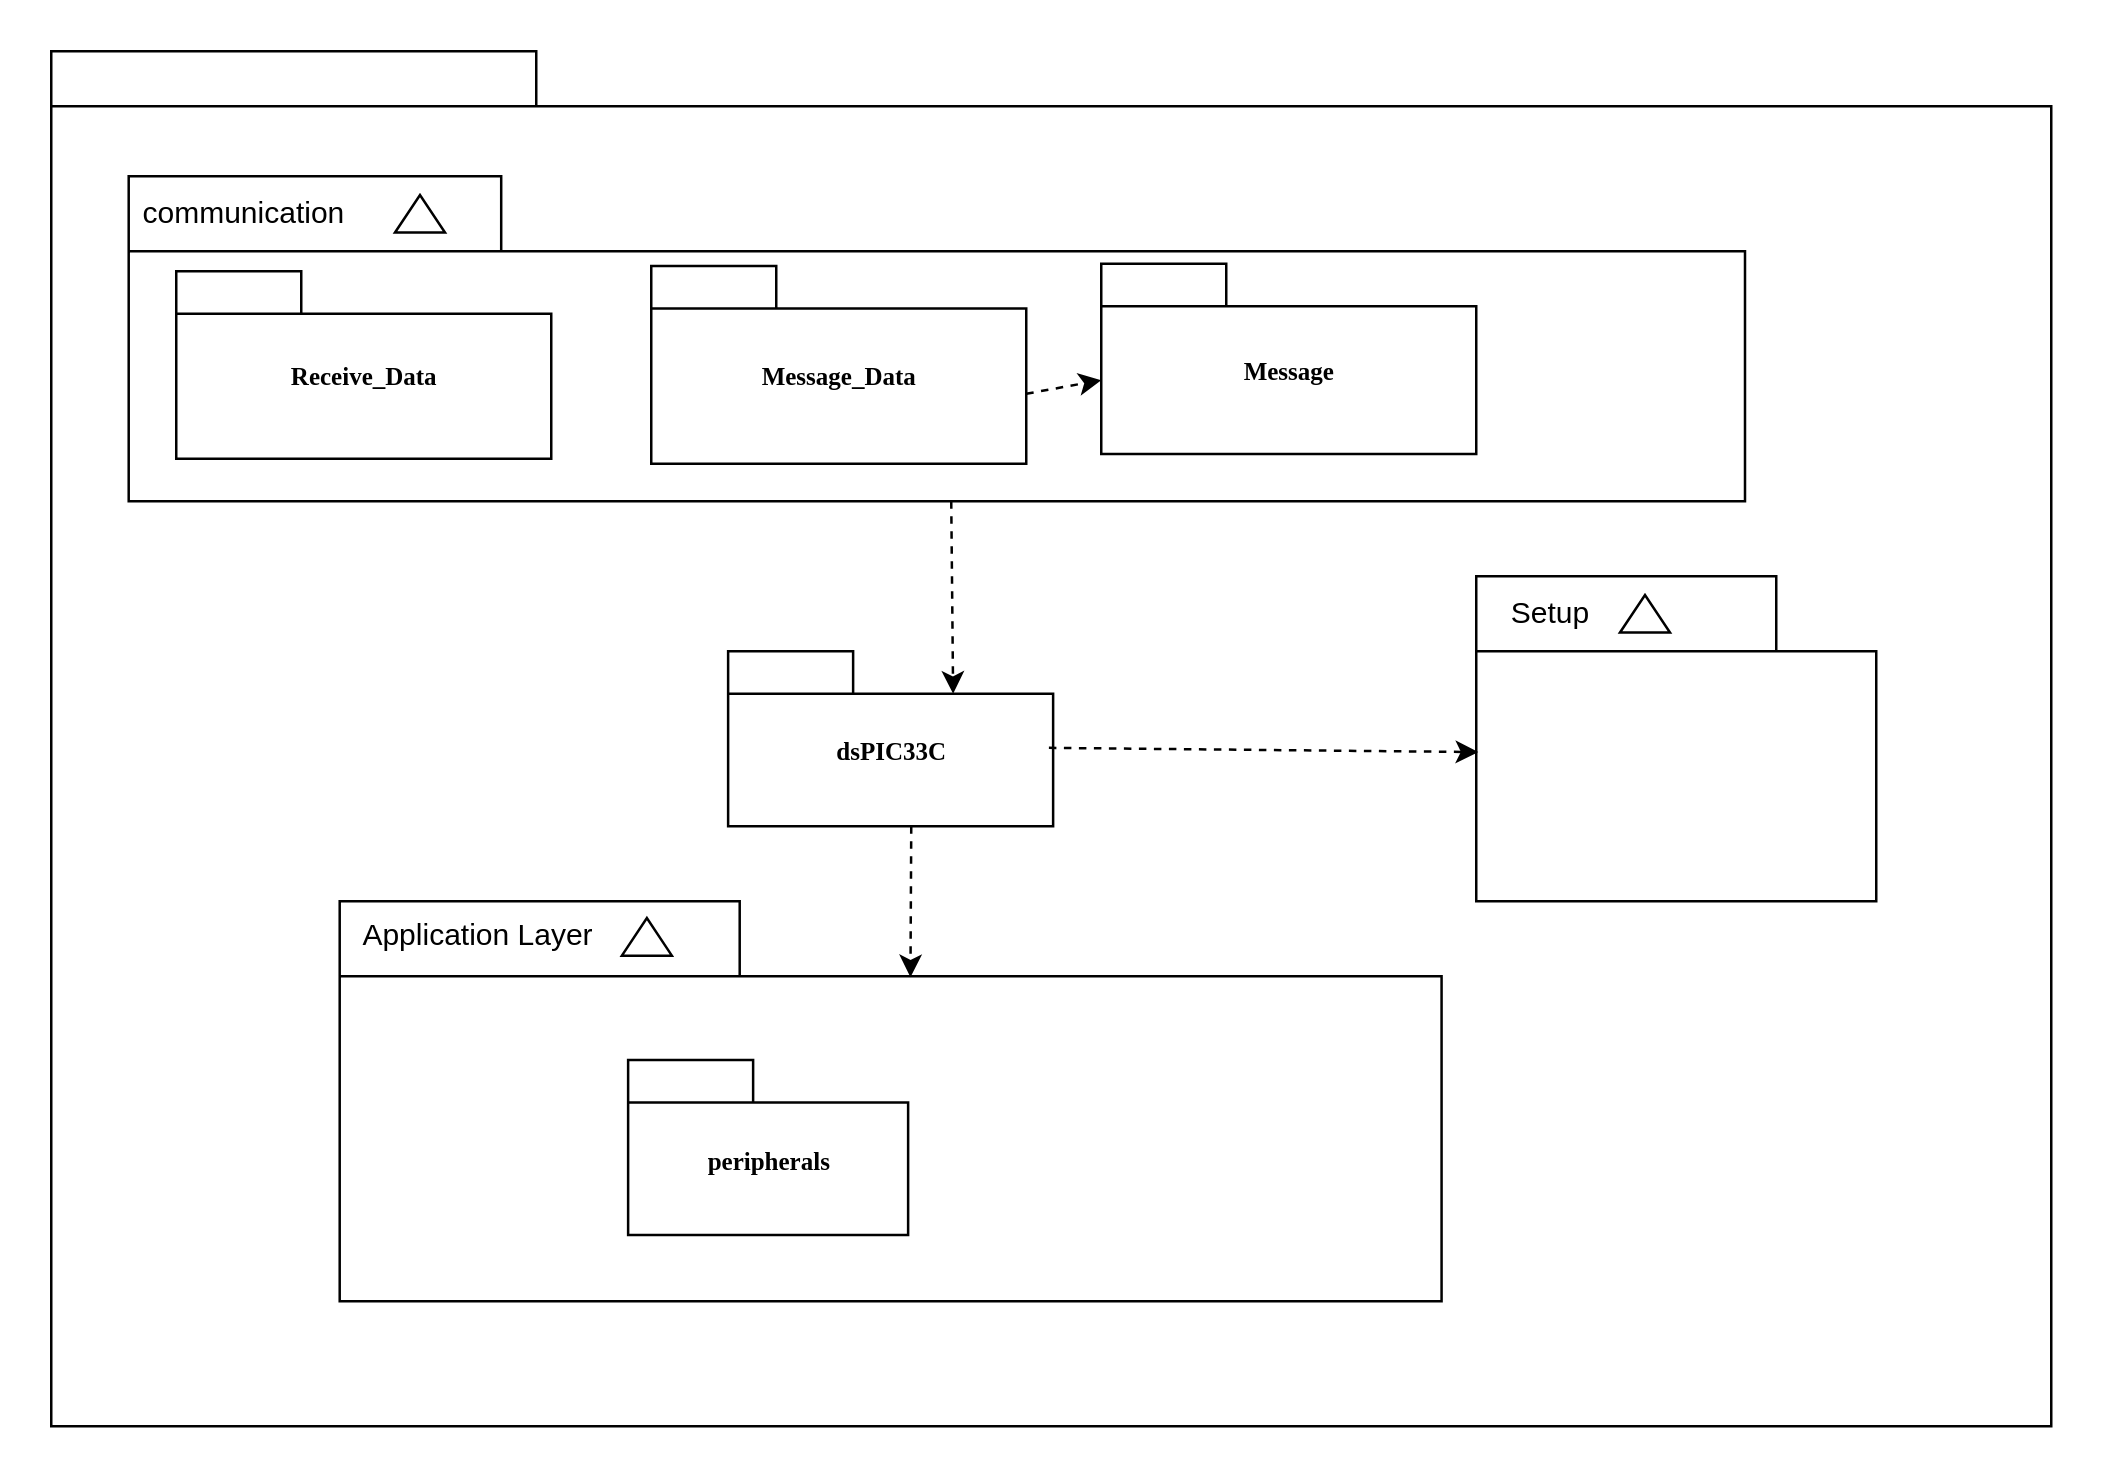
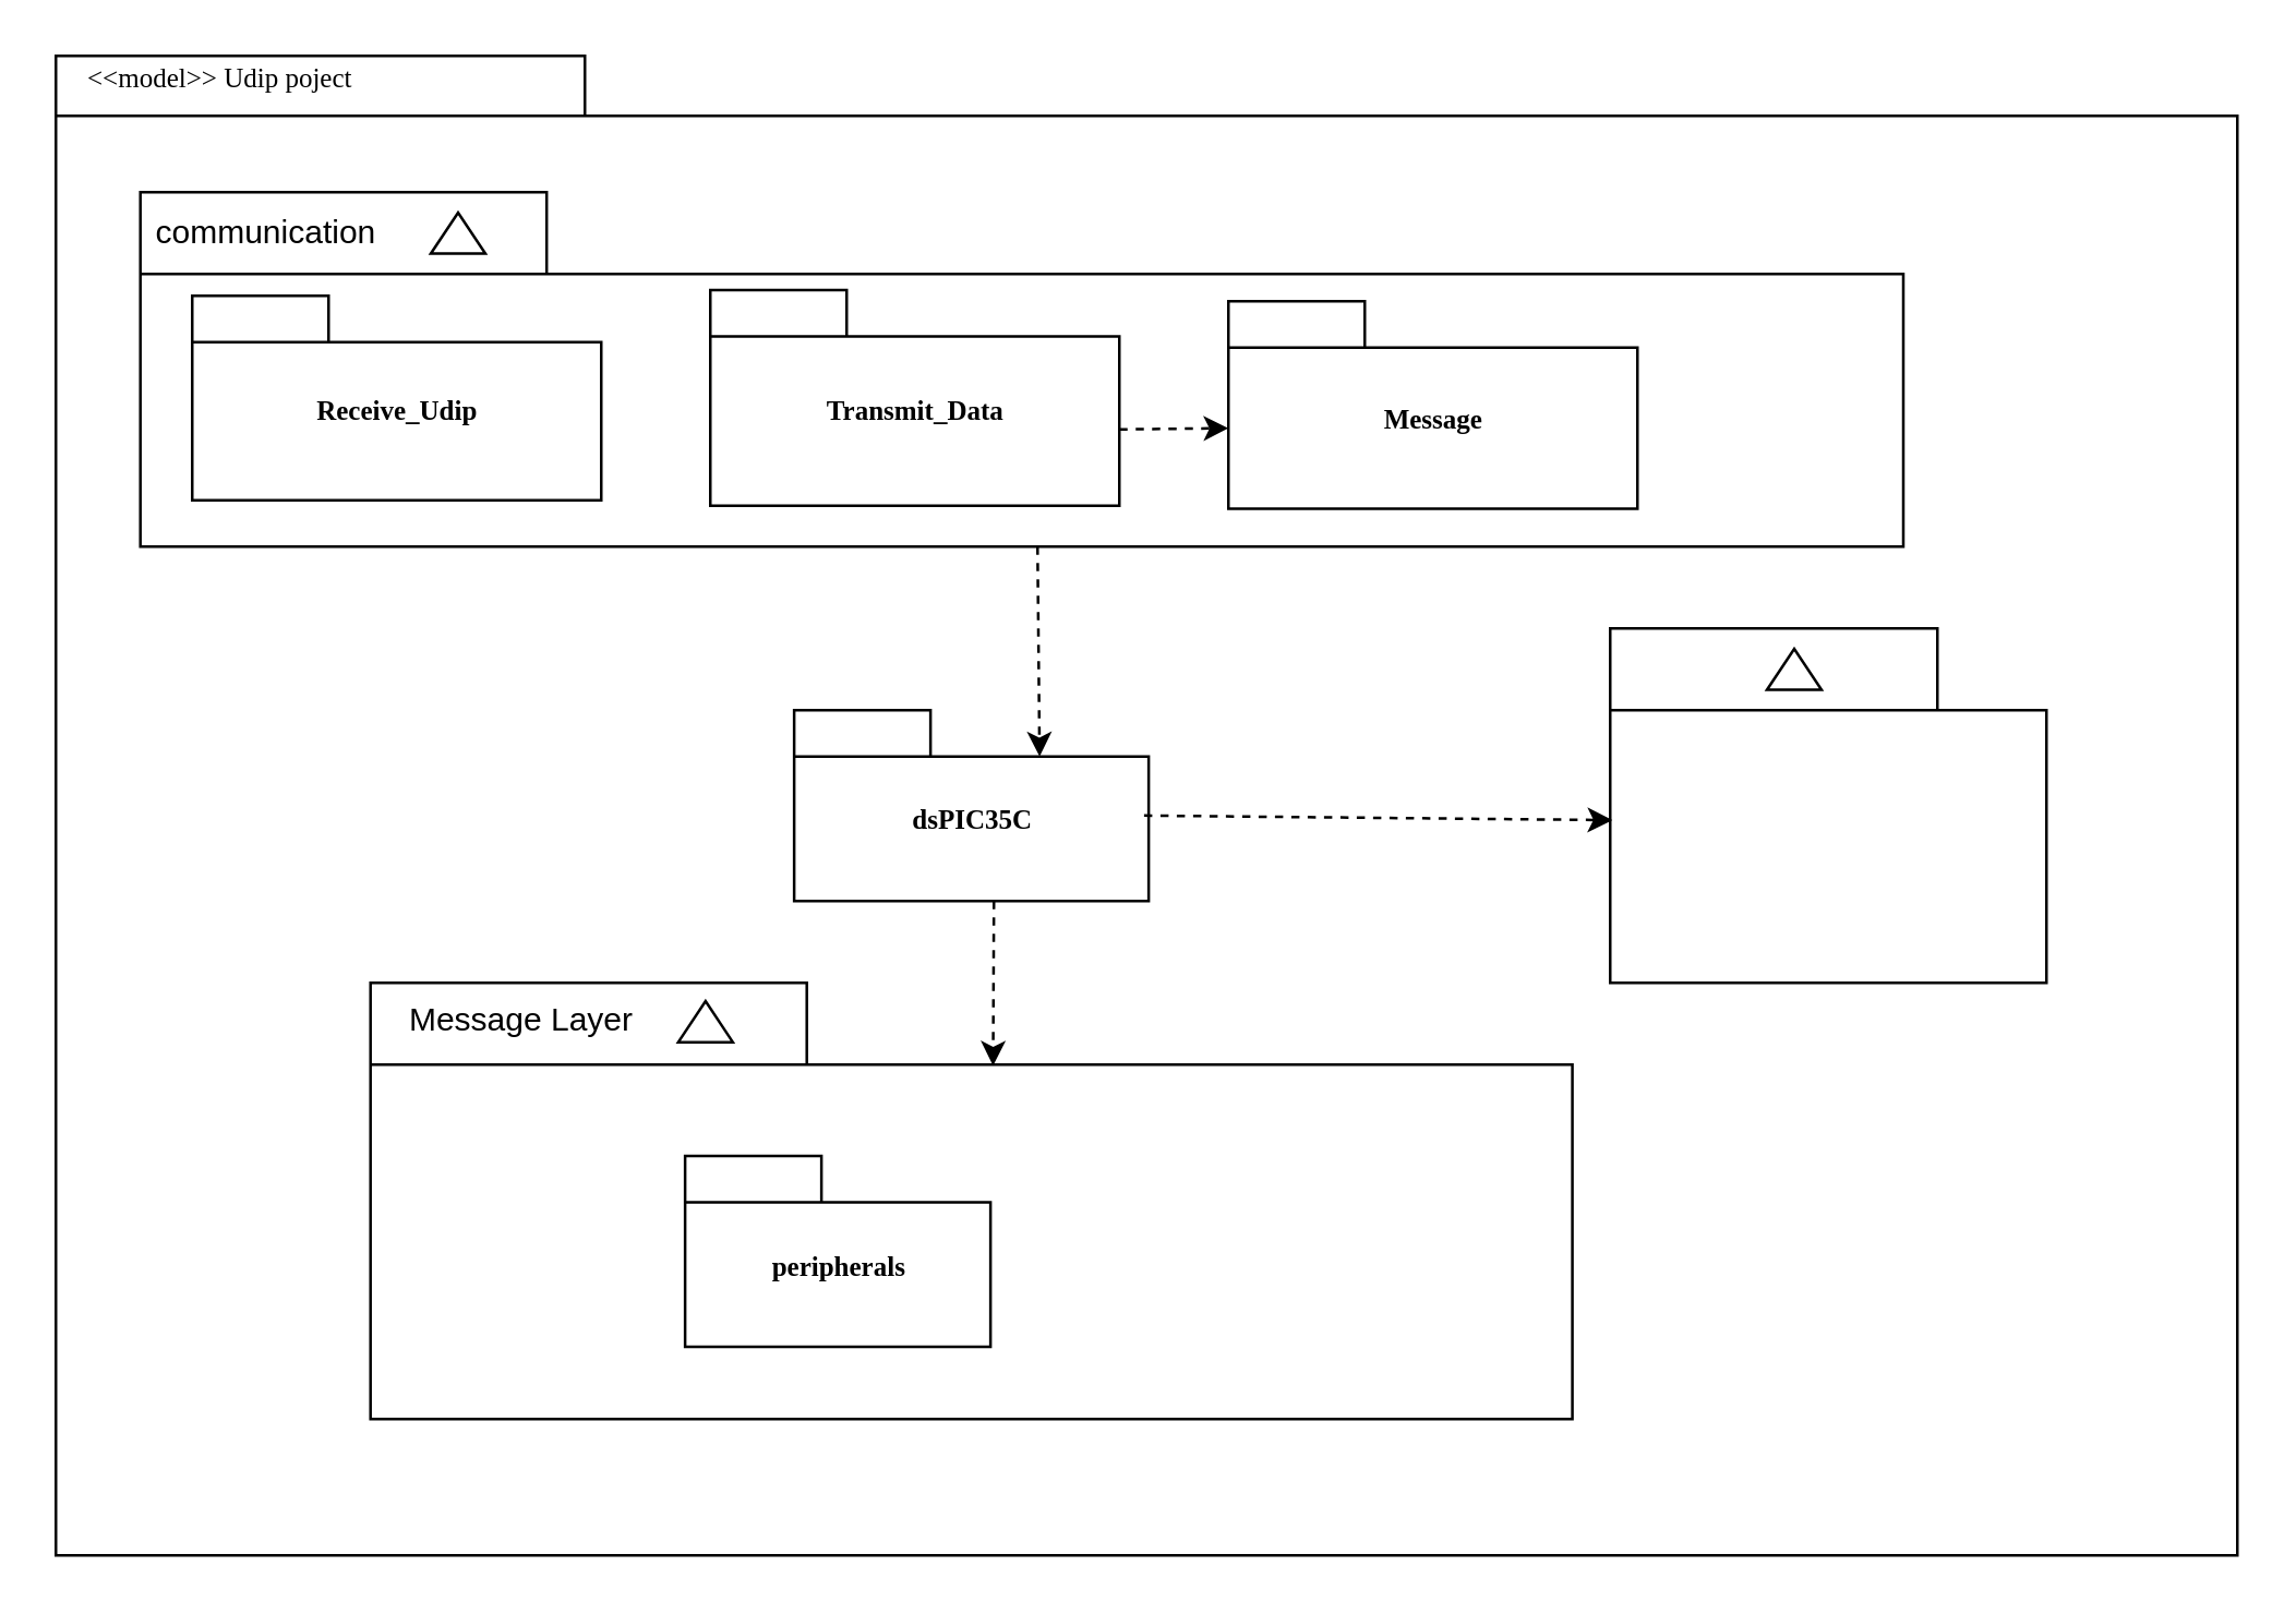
+ <mxCell id="8" value="&amp;lt;&amp;lt;model&amp;gt;&amp;gt; Udip poject" style="text;html=1;align=left;verticalAlign=top;spacingTop=-4;fontSize=10;fontFamily=Verdana" parent="1" vertex="1"><mxGeometry x="30" y="20" width="130" height="20" as="geometry" /></mxCell>
- <mxCell id="14" value="Message" style="shape=folder;fontStyle=1;spacingTop=10;tabWidth=50;tabHeight=17;tabPosition=left;html=1;rounded=0;shadow=0;comic=0;labelBackgroundColor=none;strokeColor=#000000;strokeWidth=1;fillColor=#ffffff;fontFamily=Verdana;fontSize=10;fontColor=#000000;align=center;" vertex="1" parent="9"><mxGeometry x="352.5" y="45" width="150" height="76.13" as="geometry" /></mxCell>
+ <mxCell id="14" value="Message" style="shape=folder;fontStyle=1;spacingTop=10;tabWidth=50;tabHeight=17;tabPosition=left;html=1;rounded=0;shadow=0;comic=0;labelBackgroundColor=none;strokeColor=#000000;strokeWidth=1;fillColor=#ffffff;fontFamily=Verdana;fontSize=10;fontColor=#000000;align=center;" vertex="1" parent="9"><mxGeometry x="362.5" y="50" width="150" height="76.13" as="geometry" /></mxCell>
- <mxCell id="11" value="Receive_Data" style="shape=folder;fontStyle=1;spacingTop=10;tabWidth=50;tabHeight=17;tabPosition=left;html=1;rounded=0;shadow=0;comic=0;labelBackgroundColor=none;strokeColor=#000000;strokeWidth=1;fillColor=#ffffff;fontFamily=Verdana;fontSize=10;fontColor=#000000;align=center;" vertex="1" parent="9"><mxGeometry x="-17.5" y="47.96" width="150" height="75" as="geometry" /></mxCell>
+ <mxCell id="11" value="Receive_Udip" style="shape=folder;fontStyle=1;spacingTop=10;tabWidth=50;tabHeight=17;tabPosition=left;html=1;rounded=0;shadow=0;comic=0;labelBackgroundColor=none;strokeColor=#000000;strokeWidth=1;fillColor=#ffffff;fontFamily=Verdana;fontSize=10;fontColor=#000000;align=center;" vertex="1" parent="9"><mxGeometry x="-17.5" y="47.96" width="150" height="75" as="geometry" /></mxCell>
- <mxCell id="13" value="Message_Data" style="shape=folder;fontStyle=1;spacingTop=10;tabWidth=50;tabHeight=17;tabPosition=left;html=1;rounded=0;shadow=0;comic=0;labelBackgroundColor=none;strokeColor=#000000;strokeWidth=1;fillColor=#ffffff;fontFamily=Verdana;fontSize=10;fontColor=#000000;align=center;" vertex="1" parent="9"><mxGeometry x="172.5" y="45.92" width="150" height="79.09" as="geometry" /></mxCell>
+ <mxCell id="13" value="Transmit_Data" style="shape=folder;fontStyle=1;spacingTop=10;tabWidth=50;tabHeight=17;tabPosition=left;html=1;rounded=0;shadow=0;comic=0;labelBackgroundColor=none;strokeColor=#000000;strokeWidth=1;fillColor=#ffffff;fontFamily=Verdana;fontSize=10;fontColor=#000000;align=center;" vertex="1" parent="9"><mxGeometry x="172.5" y="45.92" width="150" height="79.09" as="geometry" /></mxCell>
- <mxCell id="17" value="Setup" style="text;html=1;strokeColor=none;fillColor=none;align=center;verticalAlign=middle;whiteSpace=wrap;rounded=0;" vertex="1" parent="1"><mxGeometry x="590" y="230" width="60" height="30" as="geometry" /></mxCell>
- <mxCell id="7" value="dsPIC33C" style="shape=folder;fontStyle=1;spacingTop=10;tabWidth=50;tabHeight=17;tabPosition=left;html=1;rounded=0;shadow=0;comic=0;labelBackgroundColor=none;strokeWidth=1;fontFamily=Verdana;fontSize=10;align=center;" parent="6" vertex="1"><mxGeometry x="40" y="-20" width="130" height="70" as="geometry" /></mxCell>
+ <mxCell id="7" value="dsPIC35C" style="shape=folder;fontStyle=1;spacingTop=10;tabWidth=50;tabHeight=17;tabPosition=left;html=1;rounded=0;shadow=0;comic=0;labelBackgroundColor=none;strokeWidth=1;fontFamily=Verdana;fontSize=10;align=center;" parent="6" vertex="1"><mxGeometry x="40" y="-20" width="130" height="70" as="geometry" /></mxCell>
- <mxCell id="18" value="Application Layer" style="text;html=1;strokeColor=none;fillColor=none;align=center;verticalAlign=middle;whiteSpace=wrap;rounded=0;" vertex="1" parent="1"><mxGeometry x="140.75" y="340" width="100" height="68.5" as="geometry" /></mxCell>
+ <mxCell id="18" value="Message Layer" style="text;html=1;strokeColor=none;fillColor=none;align=center;verticalAlign=middle;whiteSpace=wrap;rounded=0;" vertex="1" parent="1"><mxGeometry x="140.75" y="340" width="100" height="68.5" as="geometry" /></mxCell>
